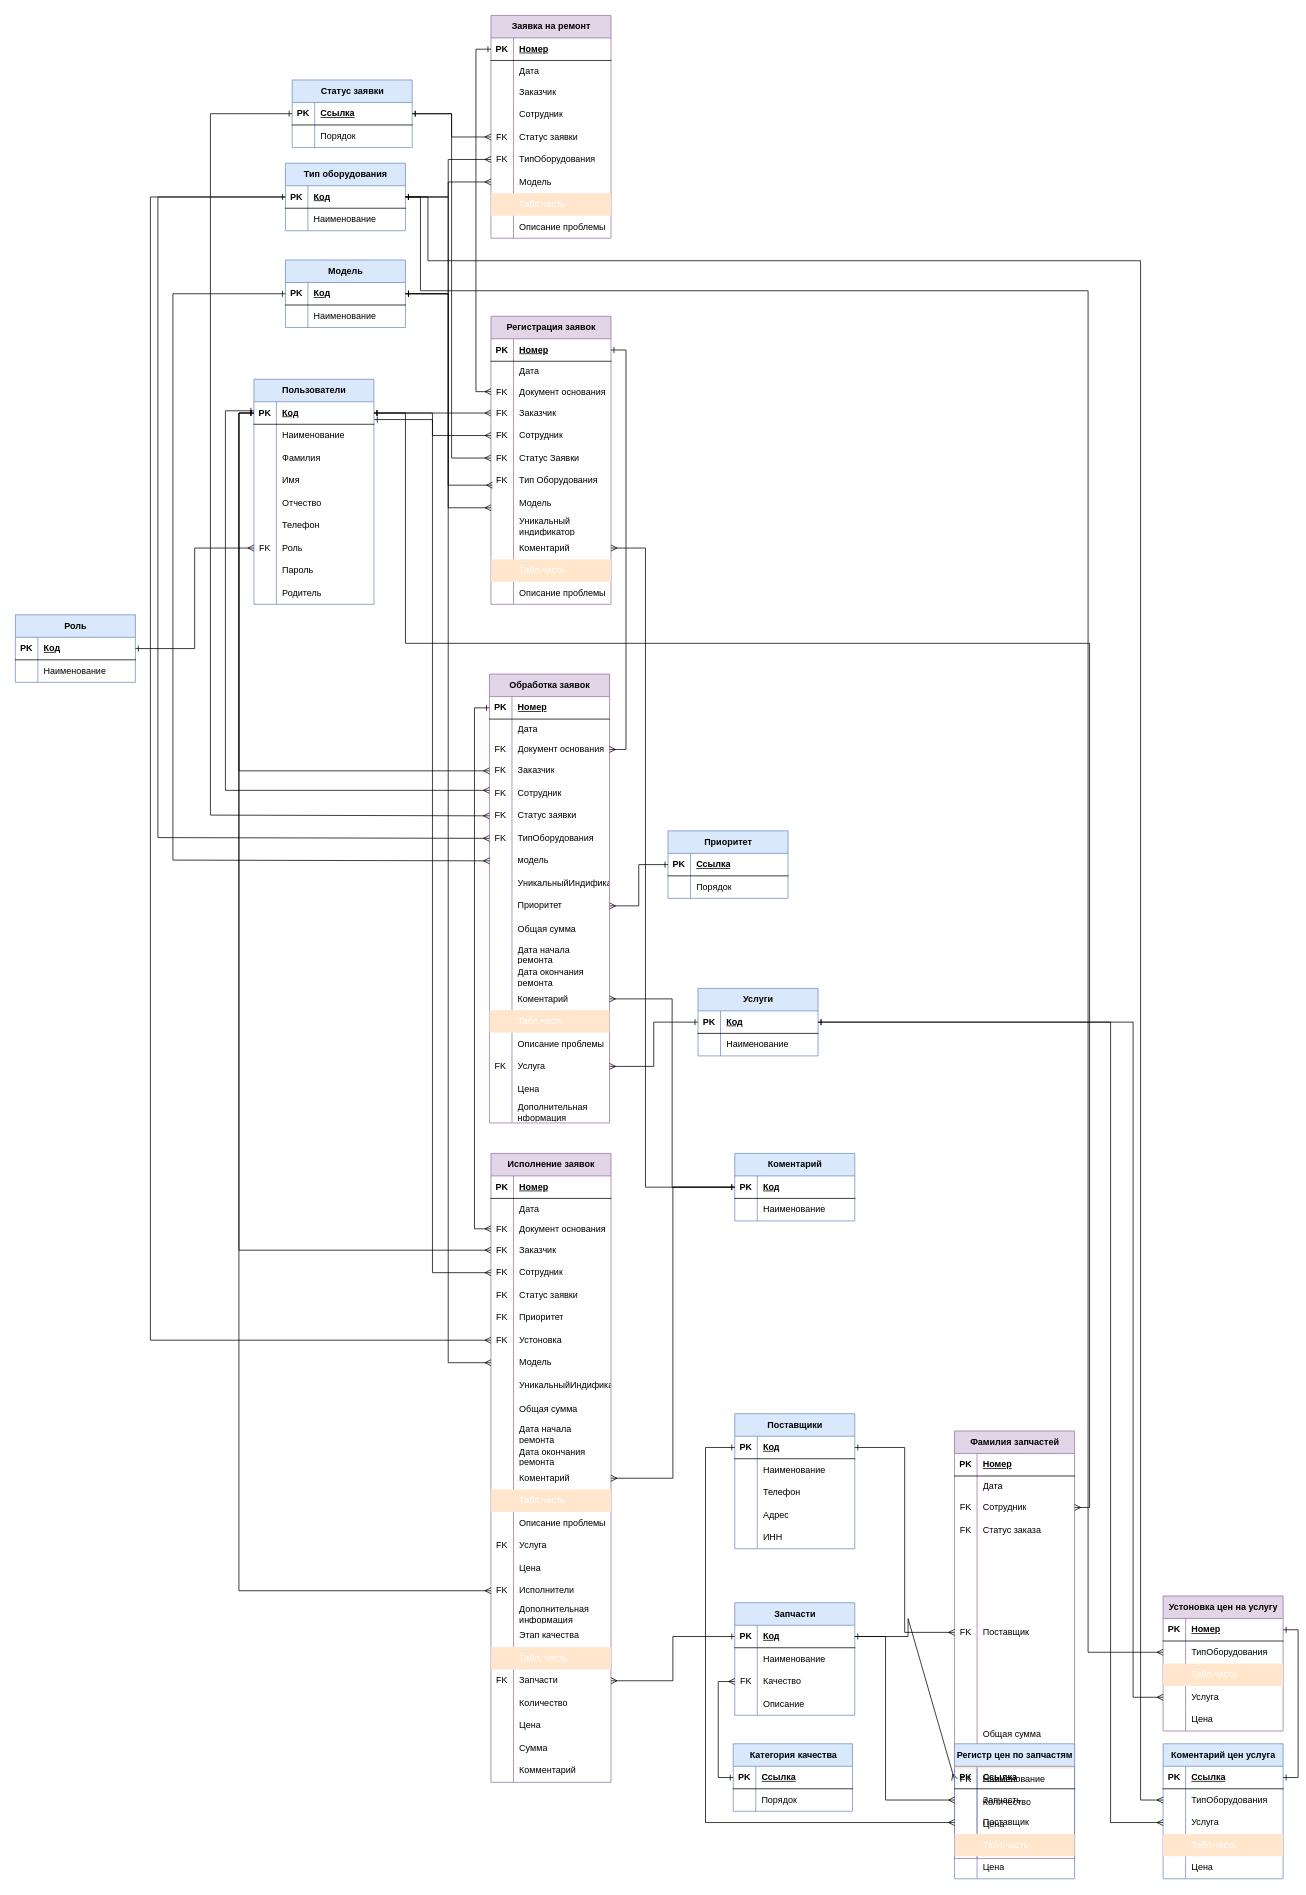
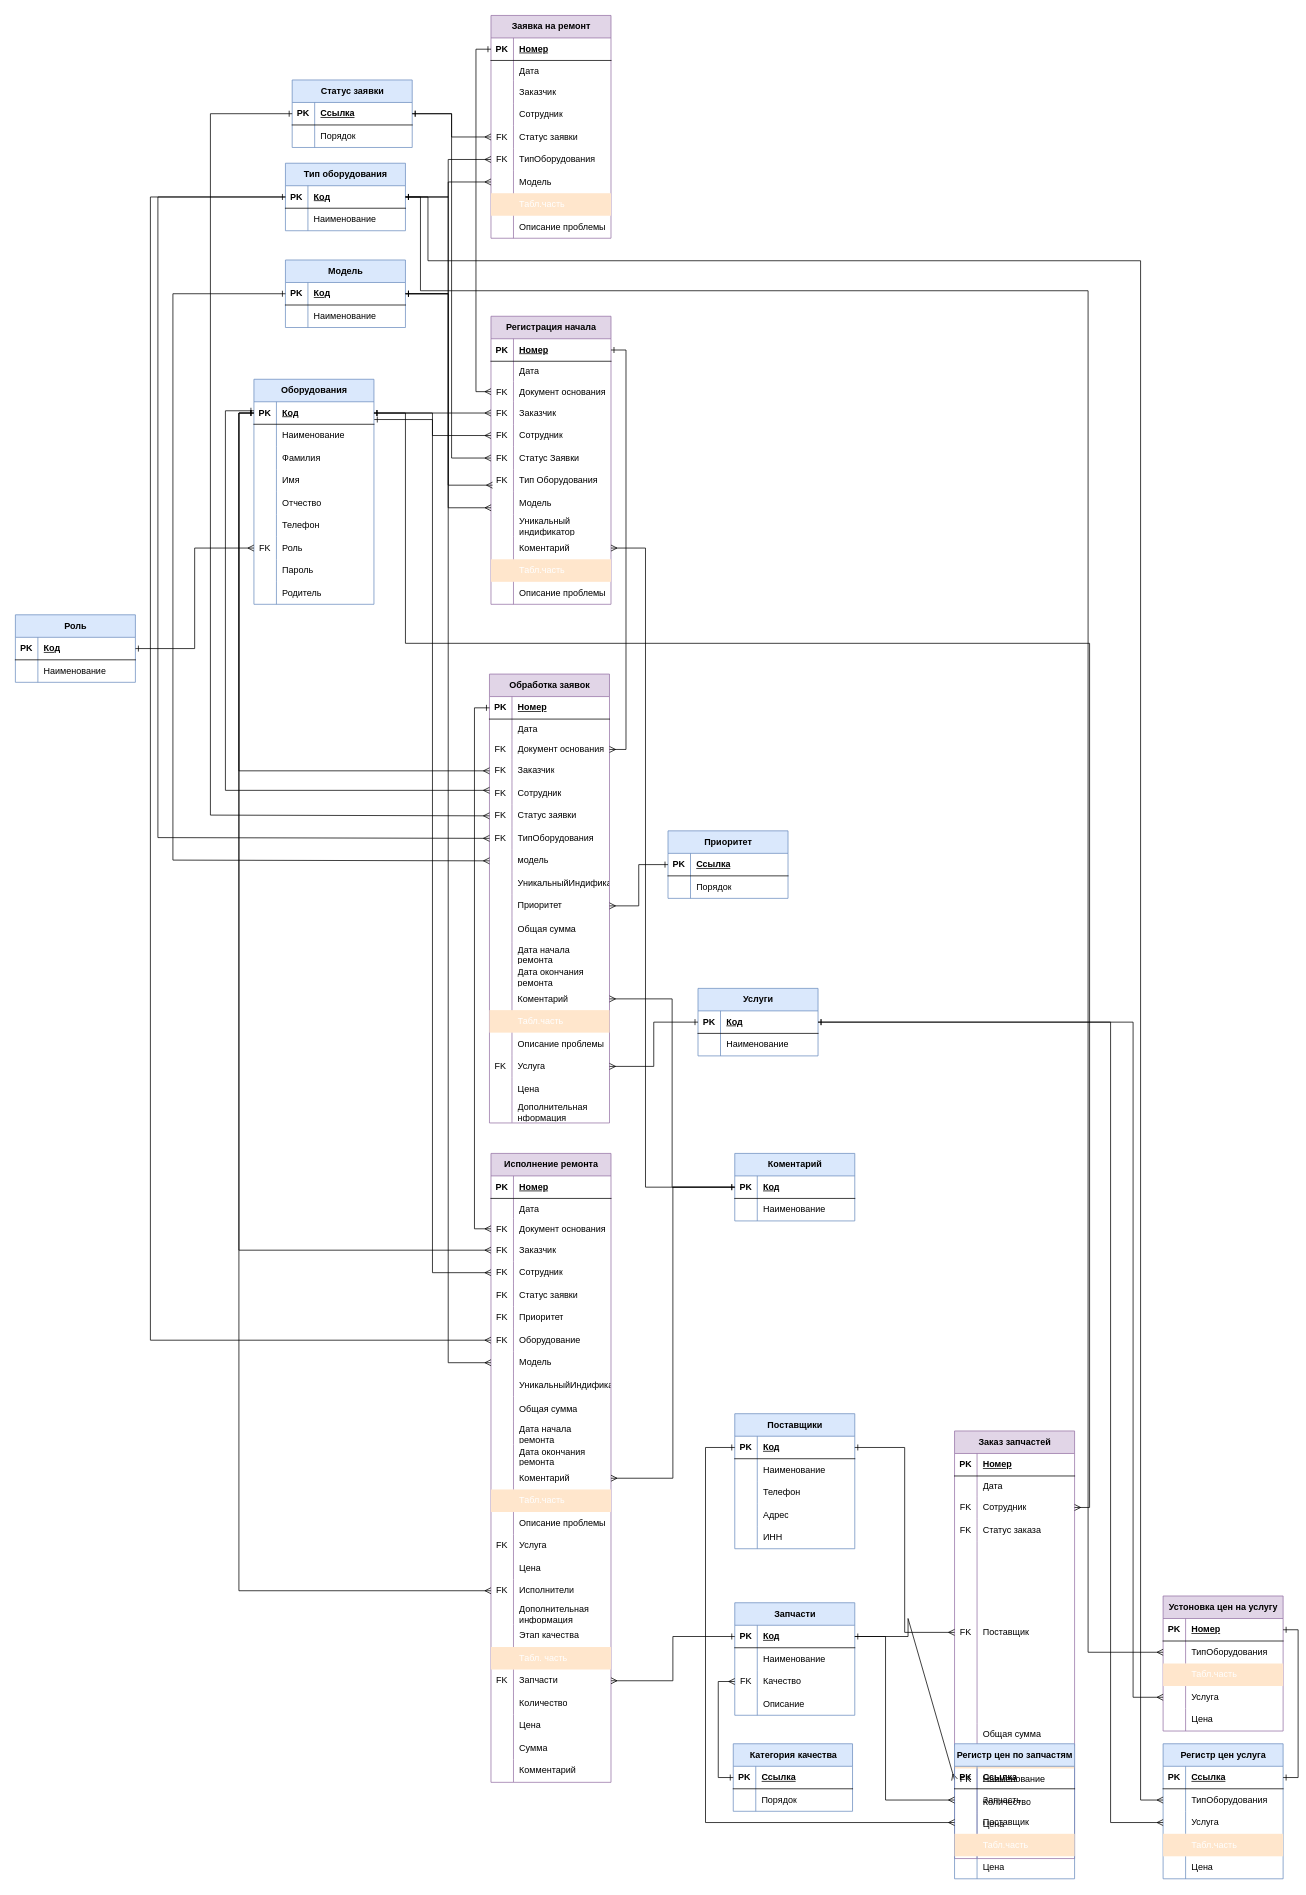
- <mxCell id="108" value="Регистрация заявок" style="shape=table;startSize=30;container=1;collapsible=1;childLayout=tableLayout;fixedRows=1;rowLines=0;fontStyle=1;align=center;resizeLast=1;html=1;fillColor=#e1d5e7;strokeColor=#9673a6;" vertex="1" parent="1"><mxGeometry x="654" y="421" width="160" height="384" as="geometry" /></mxCell>
+ <mxCell id="108" value="Регистрация начала" style="shape=table;startSize=30;container=1;collapsible=1;childLayout=tableLayout;fixedRows=1;rowLines=0;fontStyle=1;align=center;resizeLast=1;html=1;fillColor=#e1d5e7;strokeColor=#9673a6;" vertex="1" parent="1"><mxGeometry x="654" y="421" width="160" height="384" as="geometry" /></mxCell>
- <mxCell id="30" value="Пользователи" style="shape=table;startSize=30;container=1;collapsible=1;childLayout=tableLayout;fixedRows=1;rowLines=0;fontStyle=1;align=center;resizeLast=1;html=1;fillColor=#dae8fc;strokeColor=#6c8ebf;" vertex="1" parent="1"><mxGeometry x="338" y="505" width="160" height="300" as="geometry" /></mxCell>
+ <mxCell id="30" value="Оборудования" style="shape=table;startSize=30;container=1;collapsible=1;childLayout=tableLayout;fixedRows=1;rowLines=0;fontStyle=1;align=center;resizeLast=1;html=1;fillColor=#dae8fc;strokeColor=#6c8ebf;" vertex="1" parent="1"><mxGeometry x="338" y="505" width="160" height="300" as="geometry" /></mxCell>
- <mxCell id="203" value="Исполнение заявок" style="shape=table;startSize=30;container=1;collapsible=1;childLayout=tableLayout;fixedRows=1;rowLines=0;fontStyle=1;align=center;resizeLast=1;html=1;fillColor=#e1d5e7;strokeColor=#9673a6;" vertex="1" parent="1"><mxGeometry x="654" y="1537" width="160" height="838.412" as="geometry" /></mxCell>
+ <mxCell id="203" value="Исполнение ремонта" style="shape=table;startSize=30;container=1;collapsible=1;childLayout=tableLayout;fixedRows=1;rowLines=0;fontStyle=1;align=center;resizeLast=1;html=1;fillColor=#e1d5e7;strokeColor=#9673a6;" vertex="1" parent="1"><mxGeometry x="654" y="1537" width="160" height="838.412" as="geometry" /></mxCell>
- <mxCell id="227" value="Устоновка" style="shape=partialRectangle;connectable=0;fillColor=none;top=0;left=0;bottom=0;right=0;align=left;spacingLeft=6;overflow=hidden;whiteSpace=wrap;html=1;" vertex="1" parent="225"><mxGeometry x="30" width="130" height="30" as="geometry"><mxRectangle width="130" height="30" as="alternateBounds" /></mxGeometry></mxCell>
+ <mxCell id="227" value="Оборудование" style="shape=partialRectangle;connectable=0;fillColor=none;top=0;left=0;bottom=0;right=0;align=left;spacingLeft=6;overflow=hidden;whiteSpace=wrap;html=1;" vertex="1" parent="225"><mxGeometry x="30" width="130" height="30" as="geometry"><mxRectangle width="130" height="30" as="alternateBounds" /></mxGeometry></mxCell>
- <mxCell id="285" value="Фамилия запчастей" style="shape=table;startSize=30;container=1;collapsible=1;childLayout=tableLayout;fixedRows=1;rowLines=0;fontStyle=1;align=center;resizeLast=1;html=1;fillColor=#e1d5e7;strokeColor=#9673a6;" vertex="1" parent="1"><mxGeometry x="1272" y="1907" width="160" height="570" as="geometry" /></mxCell>
+ <mxCell id="285" value="Заказ запчастей" style="shape=table;startSize=30;container=1;collapsible=1;childLayout=tableLayout;fixedRows=1;rowLines=0;fontStyle=1;align=center;resizeLast=1;html=1;fillColor=#e1d5e7;strokeColor=#9673a6;" vertex="1" parent="1"><mxGeometry x="1272" y="1907" width="160" height="570" as="geometry" /></mxCell>
- <mxCell id="420" value="Коментарий цен услуга" style="shape=table;startSize=30;container=1;collapsible=1;childLayout=tableLayout;fixedRows=1;rowLines=0;fontStyle=1;align=center;resizeLast=1;html=1;fillColor=#dae8fc;strokeColor=#6c8ebf;" vertex="1" parent="1"><mxGeometry x="1550" y="2324" width="160" height="180" as="geometry" /></mxCell>
+ <mxCell id="420" value="Регистр цен услуга" style="shape=table;startSize=30;container=1;collapsible=1;childLayout=tableLayout;fixedRows=1;rowLines=0;fontStyle=1;align=center;resizeLast=1;html=1;fillColor=#dae8fc;strokeColor=#6c8ebf;" vertex="1" parent="1"><mxGeometry x="1550" y="2324" width="160" height="180" as="geometry" /></mxCell>
